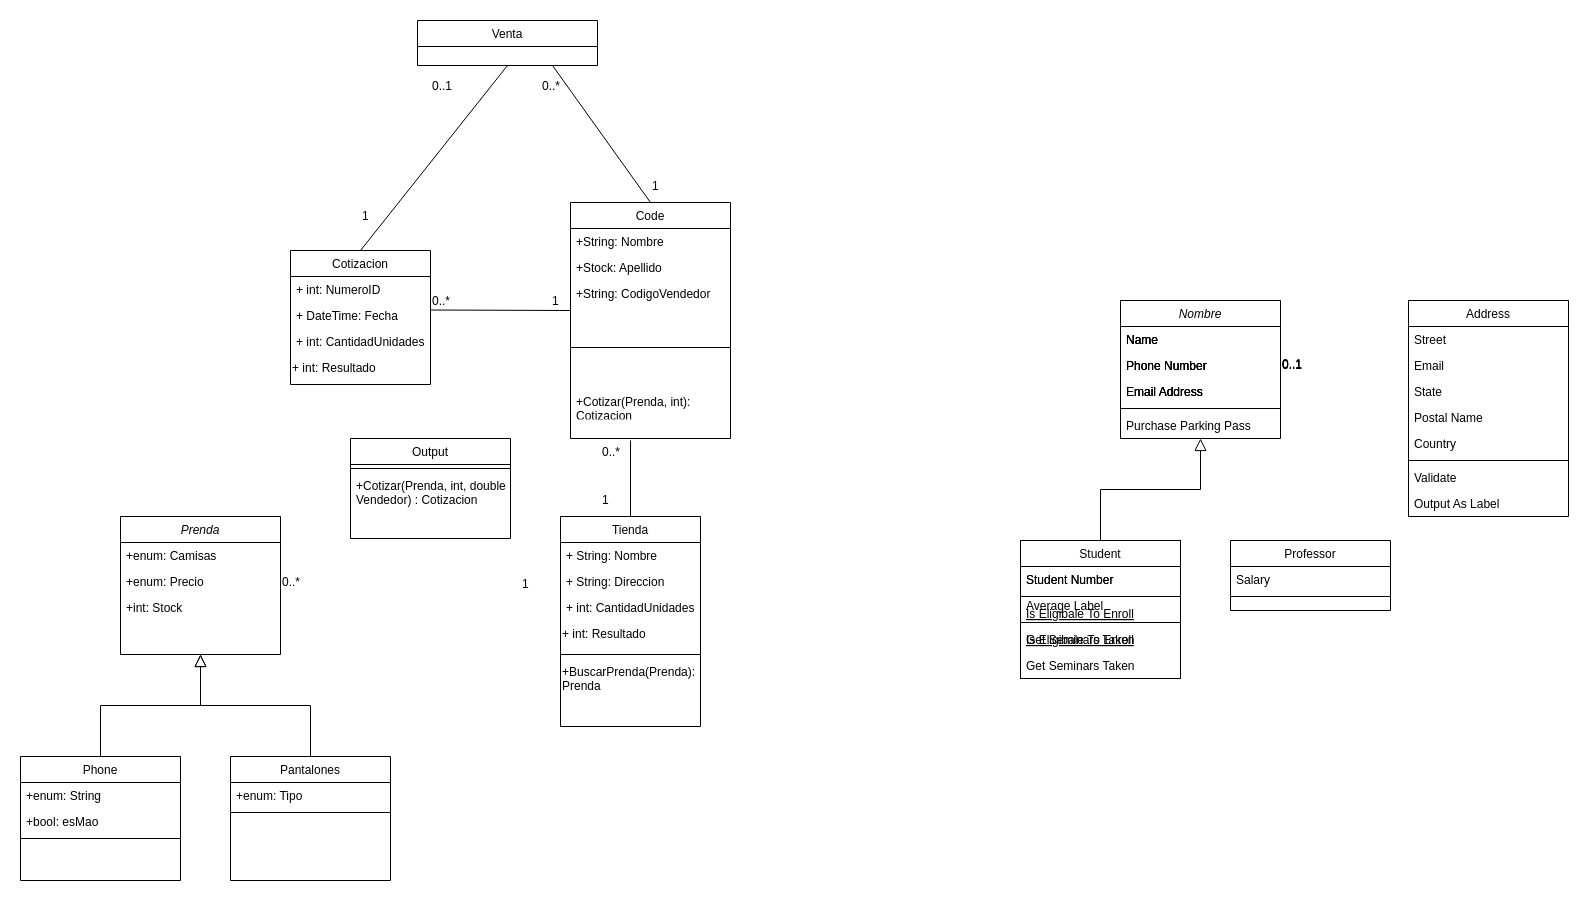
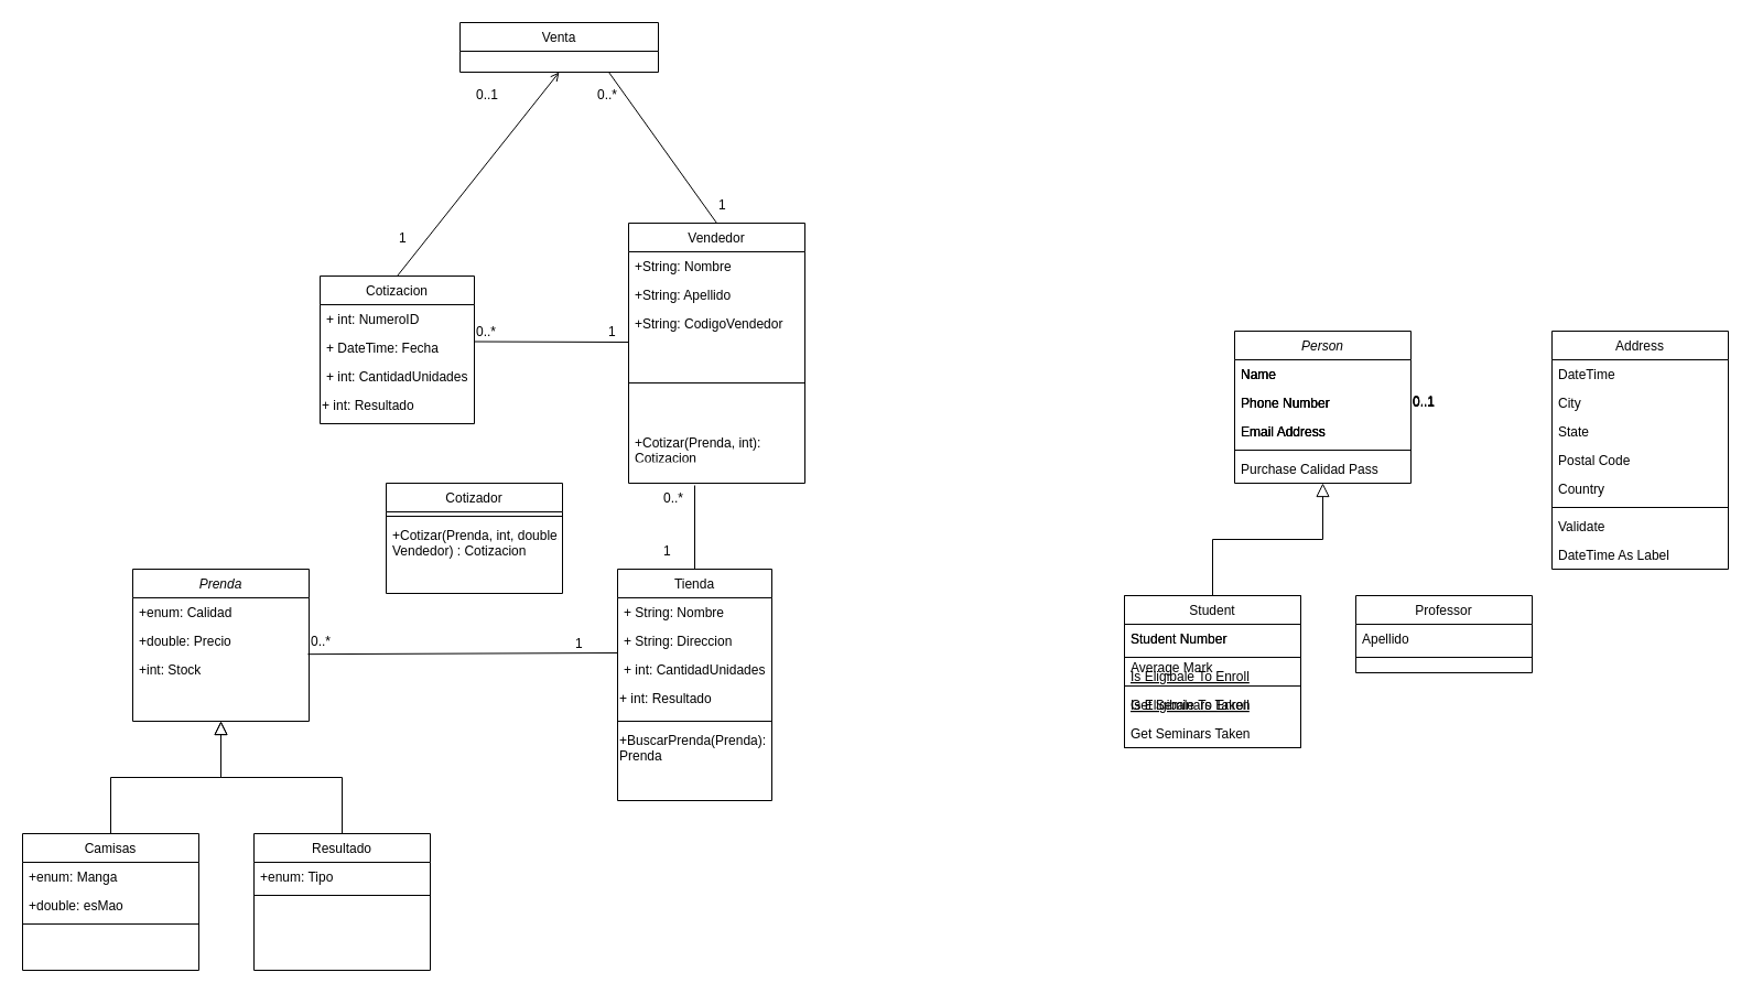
- <mxCell id="55" value="" style="endArrow=none;html=1;entryX=0.5;entryY=1;entryDx=0;entryDy=0;exitX=0.5;exitY=0;exitDx=0;exitDy=0;" edge="1" parent="1" source="43" target="50"><mxGeometry relative="1" as="geometry"><mxPoint x="320" y="150" as="sourcePoint" /><mxPoint x="480" y="150" as="targetPoint" /></mxGeometry></mxCell>
+ <mxCell id="55" value="" style="endArrow=open;html=1;entryX=0.5;entryY=1;entryDx=0;entryDy=0;exitX=0.5;exitY=0;exitDx=0;exitDy=0;" edge="1" parent="1" source="43" target="50"><mxGeometry relative="1" as="geometry"><mxPoint x="320" y="150" as="sourcePoint" /><mxPoint x="480" y="150" as="targetPoint" /></mxGeometry></mxCell>
- <mxCell id="37" value="Code" style="swimlane;fontStyle=0;align=center;verticalAlign=top;childLayout=stackLayout;horizontal=1;startSize=26;horizontalStack=0;resizeParent=1;resizeLast=0;collapsible=1;marginBottom=0;rounded=0;shadow=0;strokeWidth=1;" vertex="1" parent="1"><mxGeometry x="570" y="202" width="160" height="236" as="geometry"><mxRectangle x="-320" y="-40" width="160" height="26" as="alternateBounds" /></mxGeometry></mxCell>
+ <mxCell id="37" value="Vendedor" style="swimlane;fontStyle=0;align=center;verticalAlign=top;childLayout=stackLayout;horizontal=1;startSize=26;horizontalStack=0;resizeParent=1;resizeLast=0;collapsible=1;marginBottom=0;rounded=0;shadow=0;strokeWidth=1;" vertex="1" parent="1"><mxGeometry x="570" y="202" width="160" height="236" as="geometry"><mxRectangle x="-320" y="-40" width="160" height="26" as="alternateBounds" /></mxGeometry></mxCell>
- <mxCell id="39" value="+Stock: Apellido" style="text;align=left;verticalAlign=top;spacingLeft=4;spacingRight=4;overflow=hidden;rotatable=0;points=[[0,0.5],[1,0.5]];portConstraint=eastwest;rounded=0;shadow=0;html=0;" vertex="1" parent="37"><mxGeometry y="52" width="160" height="26" as="geometry" /></mxCell>
+ <mxCell id="39" value="+String: Apellido" style="text;align=left;verticalAlign=top;spacingLeft=4;spacingRight=4;overflow=hidden;rotatable=0;points=[[0,0.5],[1,0.5]];portConstraint=eastwest;rounded=0;shadow=0;html=0;" vertex="1" parent="37"><mxGeometry y="52" width="160" height="26" as="geometry" /></mxCell>
- <mxCell id="2" value="Nombre" style="swimlane;fontStyle=2;align=center;verticalAlign=top;childLayout=stackLayout;horizontal=1;startSize=26;horizontalStack=0;resizeParent=1;resizeLast=0;collapsible=1;marginBottom=0;rounded=0;shadow=0;strokeWidth=1;" parent="1" vertex="1"><mxGeometry x="1120" y="300" width="160" height="138" as="geometry"><mxRectangle x="230" y="140" width="160" height="26" as="alternateBounds" /></mxGeometry></mxCell>
+ <mxCell id="2" value="Person" style="swimlane;fontStyle=2;align=center;verticalAlign=top;childLayout=stackLayout;horizontal=1;startSize=26;horizontalStack=0;resizeParent=1;resizeLast=0;collapsible=1;marginBottom=0;rounded=0;shadow=0;strokeWidth=1;" parent="1" vertex="1"><mxGeometry x="1120" y="300" width="160" height="138" as="geometry"><mxRectangle x="230" y="140" width="160" height="26" as="alternateBounds" /></mxGeometry></mxCell>
- <mxCell id="18" value="Street" style="text;align=left;verticalAlign=top;spacingLeft=4;spacingRight=4;overflow=hidden;rotatable=0;points=[[0,0.5],[1,0.5]];portConstraint=eastwest;" parent="17" vertex="1"><mxGeometry y="26" width="160" height="26" as="geometry" /></mxCell>
+ <mxCell id="18" value="DateTime" style="text;align=left;verticalAlign=top;spacingLeft=4;spacingRight=4;overflow=hidden;rotatable=0;points=[[0,0.5],[1,0.5]];portConstraint=eastwest;" parent="17" vertex="1"><mxGeometry y="26" width="160" height="26" as="geometry" /></mxCell>
- <mxCell id="19" value="Email" style="text;align=left;verticalAlign=top;spacingLeft=4;spacingRight=4;overflow=hidden;rotatable=0;points=[[0,0.5],[1,0.5]];portConstraint=eastwest;rounded=0;shadow=0;html=0;" parent="17" vertex="1"><mxGeometry y="52" width="160" height="26" as="geometry" /></mxCell>
+ <mxCell id="19" value="City" style="text;align=left;verticalAlign=top;spacingLeft=4;spacingRight=4;overflow=hidden;rotatable=0;points=[[0,0.5],[1,0.5]];portConstraint=eastwest;rounded=0;shadow=0;html=0;" parent="17" vertex="1"><mxGeometry y="52" width="160" height="26" as="geometry" /></mxCell>
- <mxCell id="21" value="Postal Name" style="text;align=left;verticalAlign=top;spacingLeft=4;spacingRight=4;overflow=hidden;rotatable=0;points=[[0,0.5],[1,0.5]];portConstraint=eastwest;rounded=0;shadow=0;html=0;" parent="17" vertex="1"><mxGeometry y="104" width="160" height="26" as="geometry" /></mxCell>
+ <mxCell id="21" value="Postal Code" style="text;align=left;verticalAlign=top;spacingLeft=4;spacingRight=4;overflow=hidden;rotatable=0;points=[[0,0.5],[1,0.5]];portConstraint=eastwest;rounded=0;shadow=0;html=0;" parent="17" vertex="1"><mxGeometry y="104" width="160" height="26" as="geometry" /></mxCell>
- <mxCell id="7" value="Purchase Parking Pass" style="text;align=left;verticalAlign=top;spacingLeft=4;spacingRight=4;overflow=hidden;rotatable=0;points=[[0,0.5],[1,0.5]];portConstraint=eastwest;" parent="2" vertex="1"><mxGeometry y="112" width="160" height="26" as="geometry" /></mxCell>
+ <mxCell id="7" value="Purchase Calidad Pass" style="text;align=left;verticalAlign=top;spacingLeft=4;spacingRight=4;overflow=hidden;rotatable=0;points=[[0,0.5],[1,0.5]];portConstraint=eastwest;" parent="2" vertex="1"><mxGeometry y="112" width="160" height="26" as="geometry" /></mxCell>
- <mxCell id="90" value="Output" style="swimlane;fontStyle=0;align=center;verticalAlign=top;childLayout=stackLayout;horizontal=1;startSize=26;horizontalStack=0;resizeParent=1;resizeLast=0;collapsible=1;marginBottom=0;rounded=0;shadow=0;strokeWidth=1;" vertex="1" parent="1"><mxGeometry x="350" y="438" width="160" height="100" as="geometry"><mxRectangle x="130" y="380" width="160" height="26" as="alternateBounds" /></mxGeometry></mxCell>
+ <mxCell id="90" value="Cotizador" style="swimlane;fontStyle=0;align=center;verticalAlign=top;childLayout=stackLayout;horizontal=1;startSize=26;horizontalStack=0;resizeParent=1;resizeLast=0;collapsible=1;marginBottom=0;rounded=0;shadow=0;strokeWidth=1;" vertex="1" parent="1"><mxGeometry x="350" y="438" width="160" height="100" as="geometry"><mxRectangle x="130" y="380" width="160" height="26" as="alternateBounds" /></mxGeometry></mxCell>
- <mxCell id="25" value="Output As Label" style="text;align=left;verticalAlign=top;spacingLeft=4;spacingRight=4;overflow=hidden;rotatable=0;points=[[0,0.5],[1,0.5]];portConstraint=eastwest;" parent="17" vertex="1"><mxGeometry y="190" width="160" height="26" as="geometry" /></mxCell>
+ <mxCell id="25" value="DateTime As Label" style="text;align=left;verticalAlign=top;spacingLeft=4;spacingRight=4;overflow=hidden;rotatable=0;points=[[0,0.5],[1,0.5]];portConstraint=eastwest;" parent="17" vertex="1"><mxGeometry y="190" width="160" height="26" as="geometry" /></mxCell>
- <mxCell id="27" value="+enum: Camisas" style="text;align=left;verticalAlign=top;spacingLeft=4;spacingRight=4;overflow=hidden;rotatable=0;points=[[0,0.5],[1,0.5]];portConstraint=eastwest;" vertex="1" parent="26"><mxGeometry y="26" width="160" height="26" as="geometry" /></mxCell>
+ <mxCell id="27" value="+enum: Calidad" style="text;align=left;verticalAlign=top;spacingLeft=4;spacingRight=4;overflow=hidden;rotatable=0;points=[[0,0.5],[1,0.5]];portConstraint=eastwest;" vertex="1" parent="26"><mxGeometry y="26" width="160" height="26" as="geometry" /></mxCell>
- <mxCell id="15" value="Salary" style="text;align=left;verticalAlign=top;spacingLeft=4;spacingRight=4;overflow=hidden;rotatable=0;points=[[0,0.5],[1,0.5]];portConstraint=eastwest;" parent="14" vertex="1"><mxGeometry y="26" width="160" height="26" as="geometry" /></mxCell>
+ <mxCell id="15" value="Apellido" style="text;align=left;verticalAlign=top;spacingLeft=4;spacingRight=4;overflow=hidden;rotatable=0;points=[[0,0.5],[1,0.5]];portConstraint=eastwest;" parent="14" vertex="1"><mxGeometry y="26" width="160" height="26" as="geometry" /></mxCell>
- <mxCell id="28" value="+enum: Precio" style="text;align=left;verticalAlign=top;spacingLeft=4;spacingRight=4;overflow=hidden;rotatable=0;points=[[0,0.5],[1,0.5]];portConstraint=eastwest;rounded=0;shadow=0;html=0;" vertex="1" parent="26"><mxGeometry y="52" width="160" height="26" as="geometry" /></mxCell>
+ <mxCell id="28" value="+double: Precio" style="text;align=left;verticalAlign=top;spacingLeft=4;spacingRight=4;overflow=hidden;rotatable=0;points=[[0,0.5],[1,0.5]];portConstraint=eastwest;rounded=0;shadow=0;html=0;" vertex="1" parent="26"><mxGeometry y="52" width="160" height="26" as="geometry" /></mxCell>
+ <mxCell id="78" value="" style="endArrow=none;html=1;rounded=1;exitX=0.993;exitY=-0.032;exitDx=0;exitDy=0;exitPerimeter=0;entryX=-0.003;entryY=0.923;entryDx=0;entryDy=0;entryPerimeter=0;" edge="1" parent="1" source="29" target="60"><mxGeometry relative="1" as="geometry"><mxPoint x="290" y="596" as="sourcePoint" /><mxPoint x="420" y="596" as="targetPoint" /></mxGeometry></mxCell>
- <mxCell id="33" value="Average Label" style="text;align=left;verticalAlign=top;spacingLeft=4;spacingRight=4;overflow=hidden;rotatable=0;points=[[0,0.5],[1,0.5]];portConstraint=eastwest;rounded=0;shadow=0;html=0;" vertex="1" parent="31"><mxGeometry y="52" width="160" height="26" as="geometry" /></mxCell>
+ <mxCell id="33" value="Average Mark" style="text;align=left;verticalAlign=top;spacingLeft=4;spacingRight=4;overflow=hidden;rotatable=0;points=[[0,0.5],[1,0.5]];portConstraint=eastwest;rounded=0;shadow=0;html=0;" vertex="1" parent="31"><mxGeometry y="52" width="160" height="26" as="geometry" /></mxCell>
- <mxCell id="84" value="Phone" style="swimlane;fontStyle=0;align=center;verticalAlign=top;childLayout=stackLayout;horizontal=1;startSize=26;horizontalStack=0;resizeParent=1;resizeLast=0;collapsible=1;marginBottom=0;rounded=0;shadow=0;strokeWidth=1;" vertex="1" parent="1"><mxGeometry x="20" y="756" width="160" height="124" as="geometry"><mxRectangle x="340" y="380" width="170" height="26" as="alternateBounds" /></mxGeometry></mxCell>
+ <mxCell id="84" value="Camisas" style="swimlane;fontStyle=0;align=center;verticalAlign=top;childLayout=stackLayout;horizontal=1;startSize=26;horizontalStack=0;resizeParent=1;resizeLast=0;collapsible=1;marginBottom=0;rounded=0;shadow=0;strokeWidth=1;" vertex="1" parent="1"><mxGeometry x="20" y="756" width="160" height="124" as="geometry"><mxRectangle x="340" y="380" width="170" height="26" as="alternateBounds" /></mxGeometry></mxCell>
- <mxCell id="80" value="Pantalones" style="swimlane;fontStyle=0;align=center;verticalAlign=top;childLayout=stackLayout;horizontal=1;startSize=26;horizontalStack=0;resizeParent=1;resizeLast=0;collapsible=1;marginBottom=0;rounded=0;shadow=0;strokeWidth=1;" vertex="1" parent="1"><mxGeometry x="230" y="756" width="160" height="124" as="geometry"><mxRectangle x="340" y="380" width="170" height="26" as="alternateBounds" /></mxGeometry></mxCell>
+ <mxCell id="80" value="Resultado" style="swimlane;fontStyle=0;align=center;verticalAlign=top;childLayout=stackLayout;horizontal=1;startSize=26;horizontalStack=0;resizeParent=1;resizeLast=0;collapsible=1;marginBottom=0;rounded=0;shadow=0;strokeWidth=1;" vertex="1" parent="1"><mxGeometry x="230" y="756" width="160" height="124" as="geometry"><mxRectangle x="340" y="380" width="170" height="26" as="alternateBounds" /></mxGeometry></mxCell>
- <mxCell id="85" value="+enum: String" style="text;align=left;verticalAlign=top;spacingLeft=4;spacingRight=4;overflow=hidden;rotatable=0;points=[[0,0.5],[1,0.5]];portConstraint=eastwest;" vertex="1" parent="84"><mxGeometry y="26" width="160" height="26" as="geometry" /></mxCell>
+ <mxCell id="85" value="+enum: Manga" style="text;align=left;verticalAlign=top;spacingLeft=4;spacingRight=4;overflow=hidden;rotatable=0;points=[[0,0.5],[1,0.5]];portConstraint=eastwest;" vertex="1" parent="84"><mxGeometry y="26" width="160" height="26" as="geometry" /></mxCell>
- <mxCell id="86" value="+bool: esMao" style="text;align=left;verticalAlign=top;spacingLeft=4;spacingRight=4;overflow=hidden;rotatable=0;points=[[0,0.5],[1,0.5]];portConstraint=eastwest;" vertex="1" parent="84"><mxGeometry y="52" width="160" height="26" as="geometry" /></mxCell>
+ <mxCell id="86" value="+double: esMao" style="text;align=left;verticalAlign=top;spacingLeft=4;spacingRight=4;overflow=hidden;rotatable=0;points=[[0,0.5],[1,0.5]];portConstraint=eastwest;" vertex="1" parent="84"><mxGeometry y="52" width="160" height="26" as="geometry" /></mxCell>
